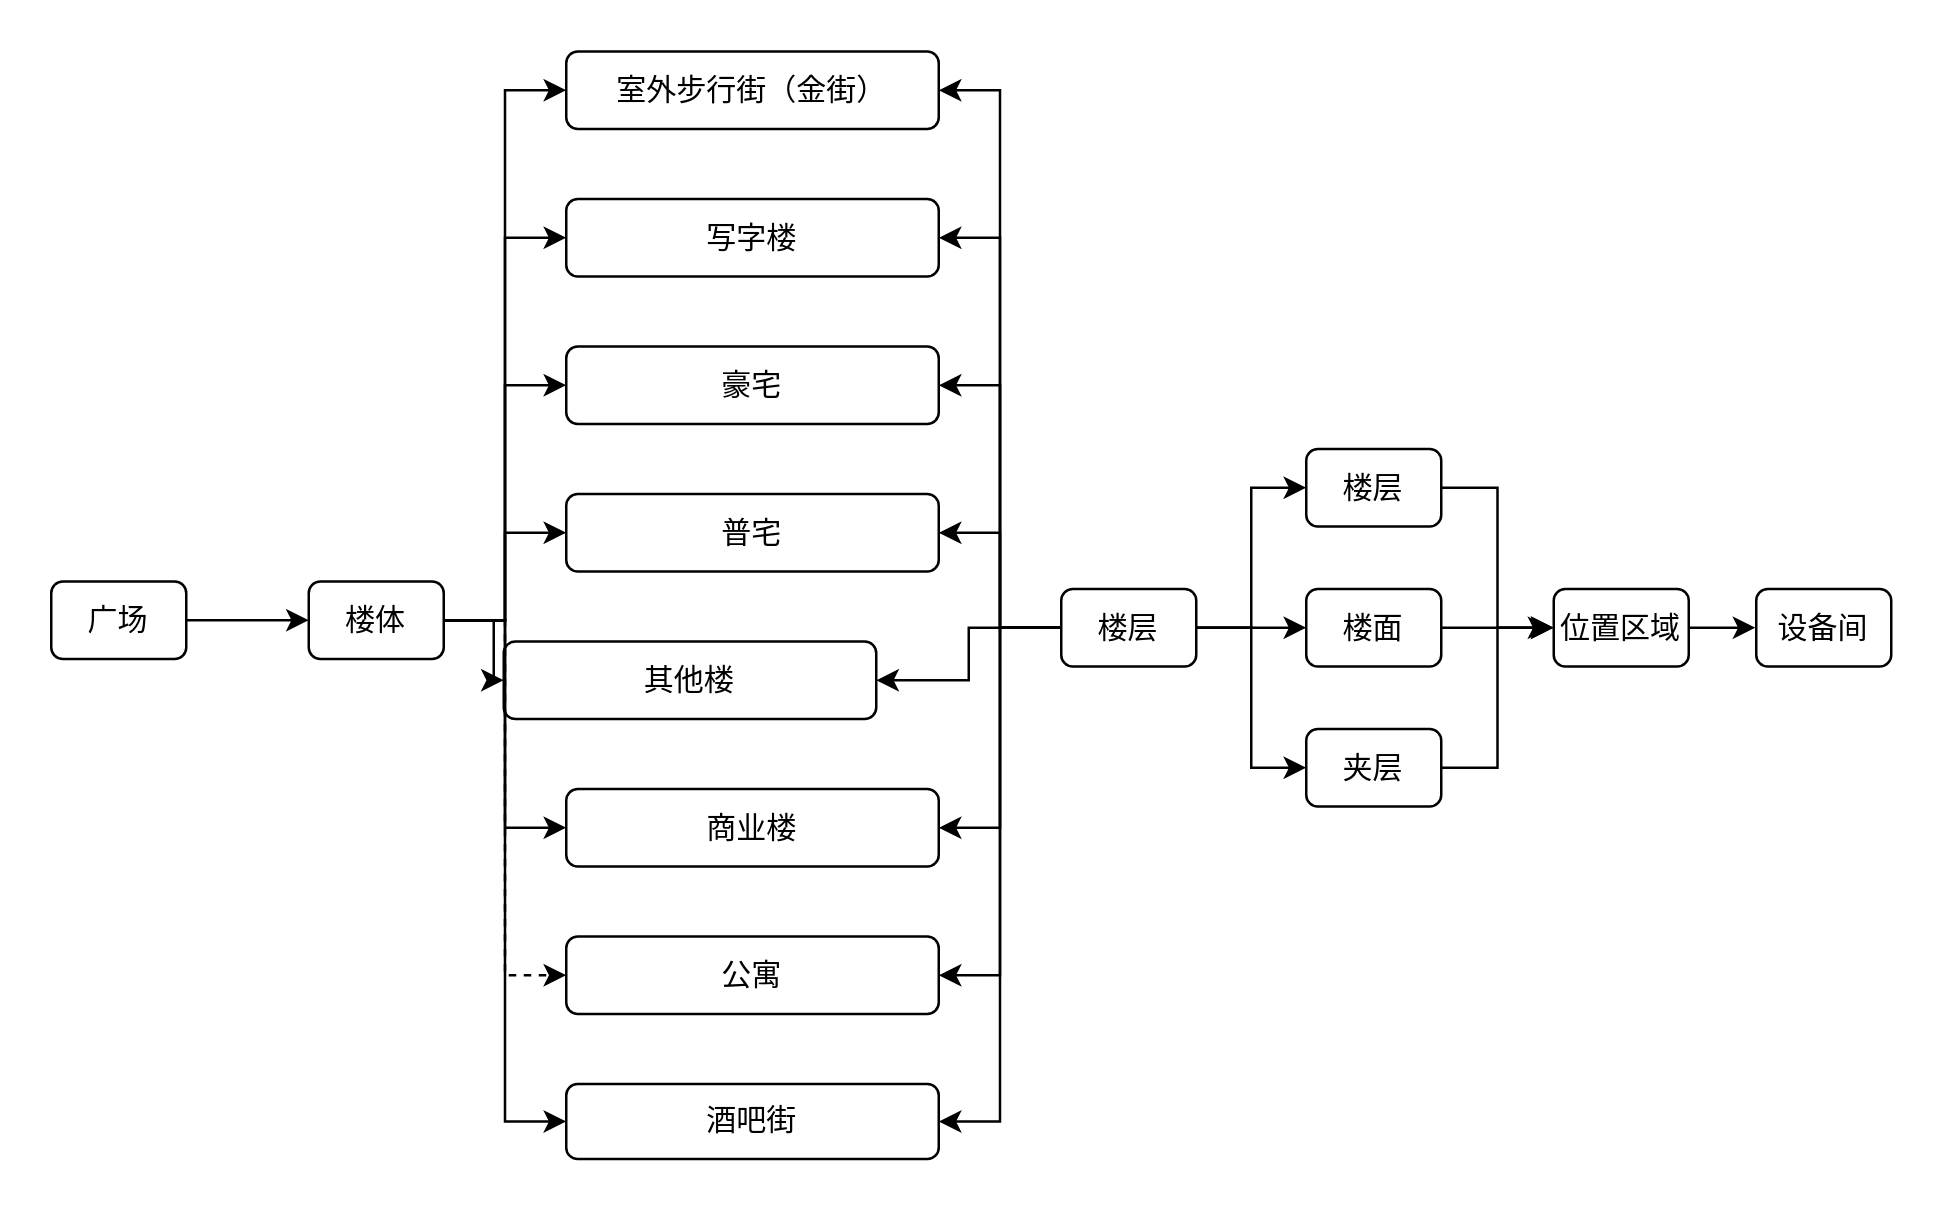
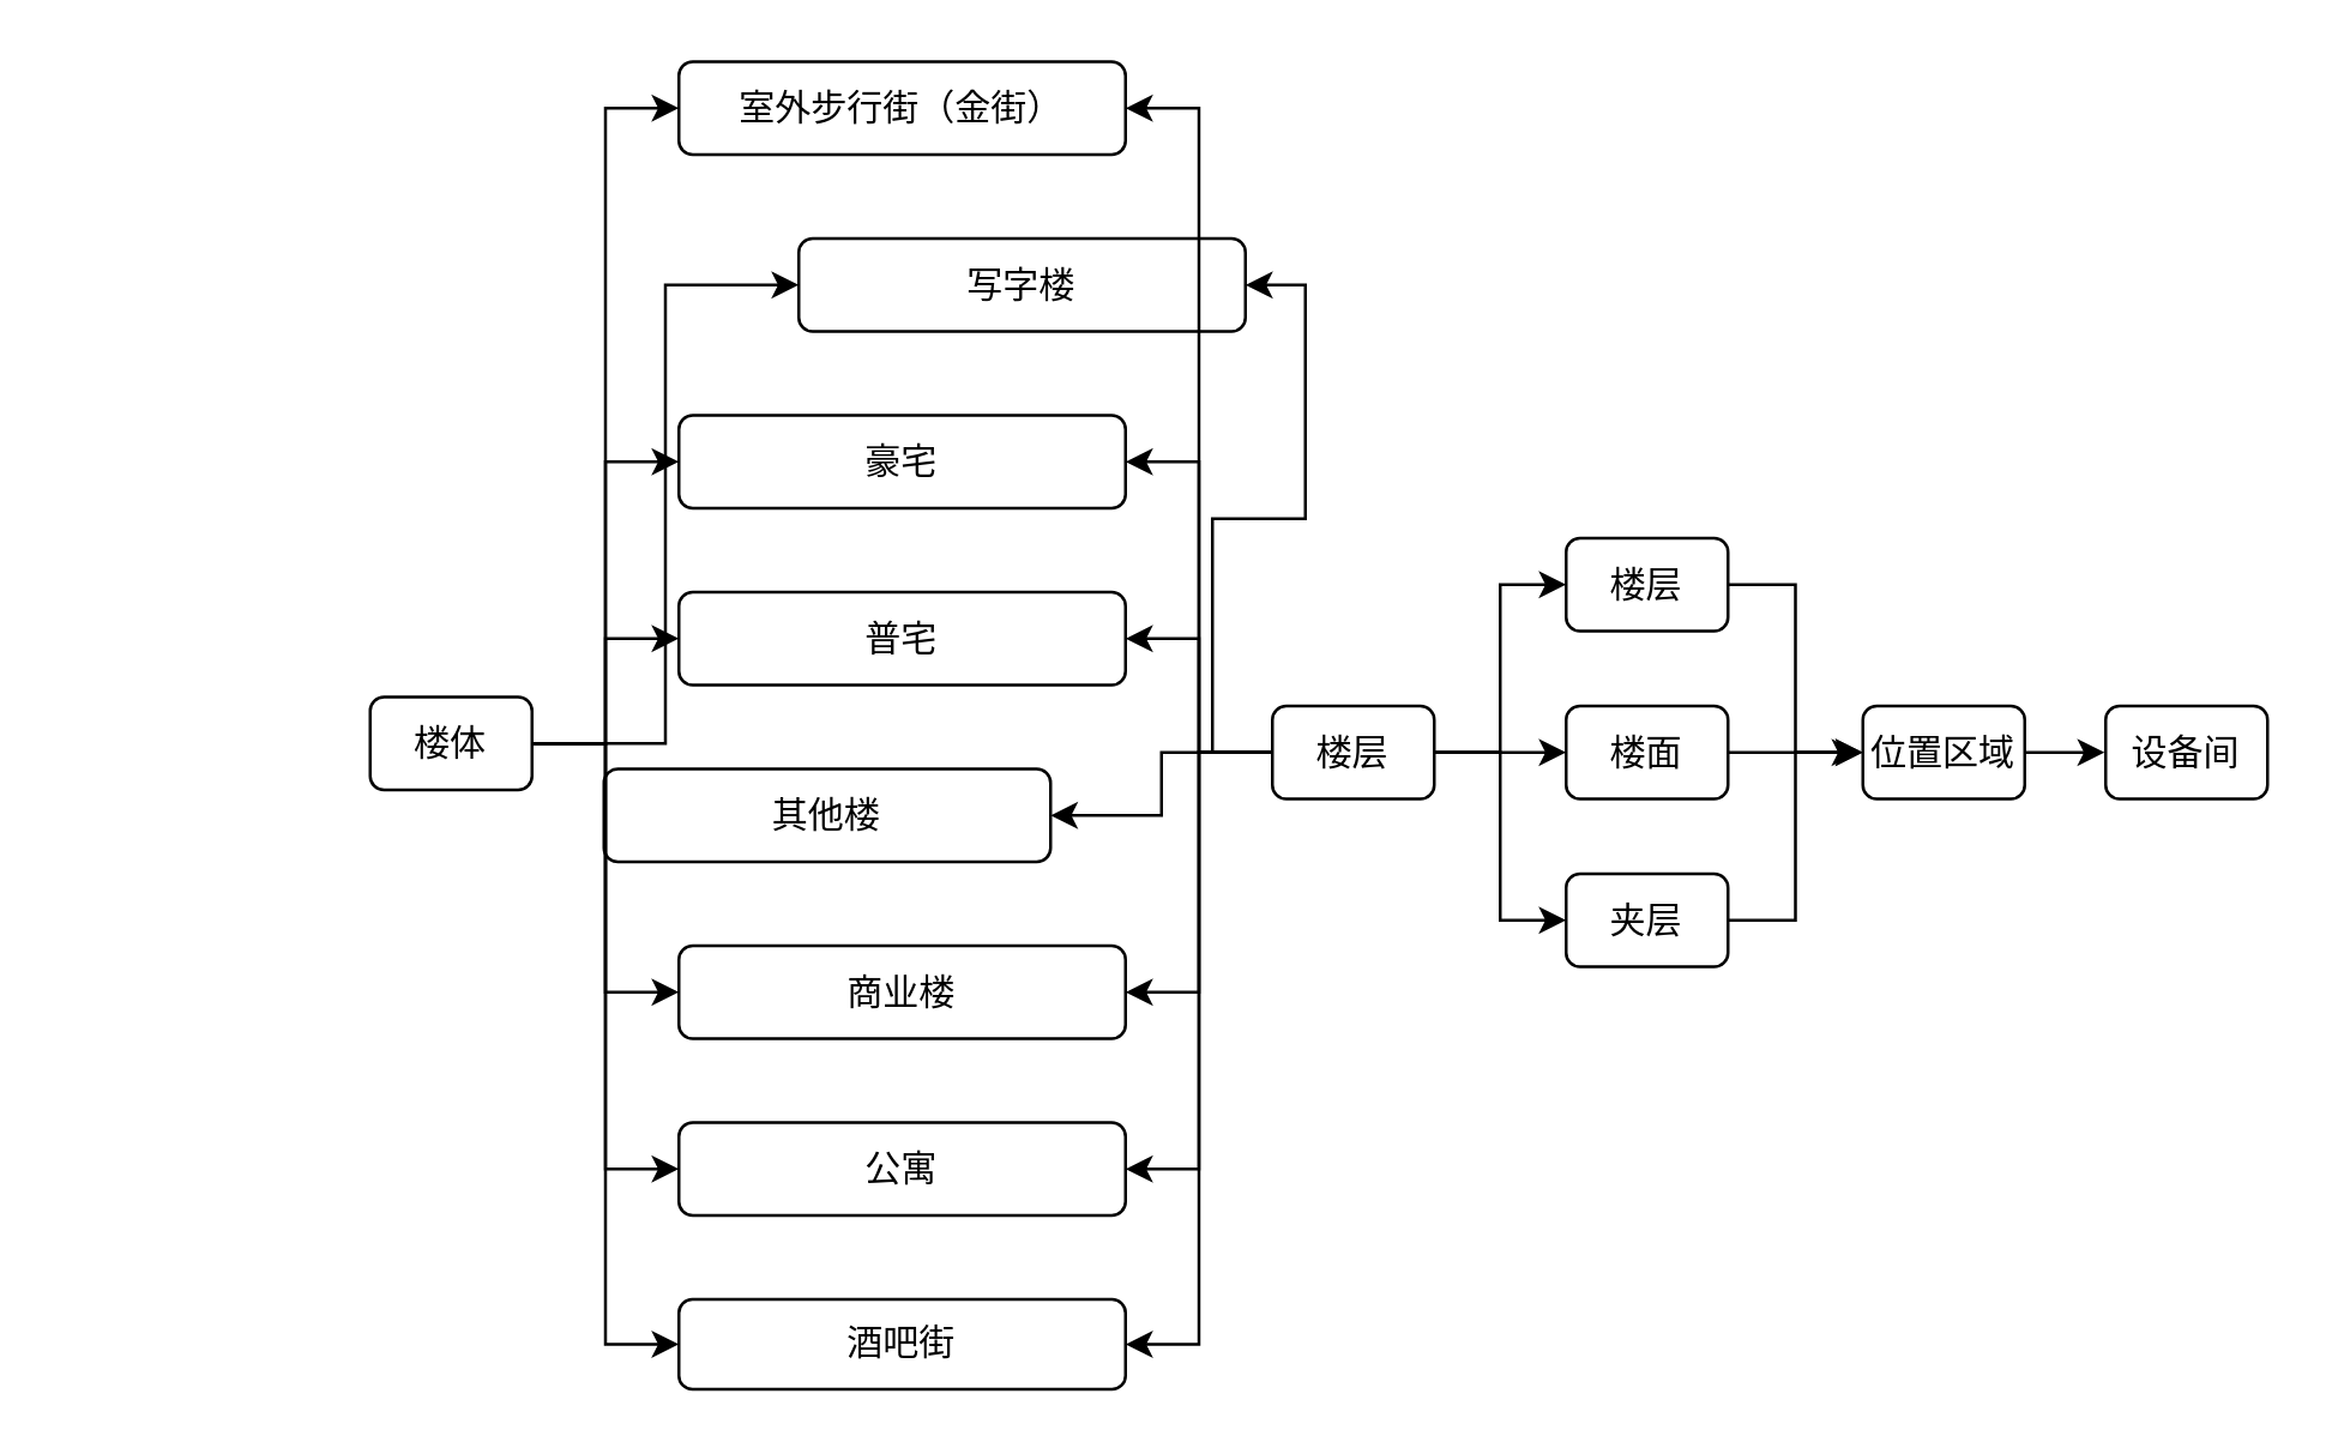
- <mxCell id="5" value="写字楼" style="rounded=1;whiteSpace=wrap;html=1;" vertex="1" parent="1"><mxGeometry x="226" y="79" width="149" height="31" as="geometry" /></mxCell>
+ <mxCell id="5" value="写字楼" style="rounded=1;whiteSpace=wrap;html=1;" vertex="1" parent="1"><mxGeometry x="266" y="79" width="149" height="31" as="geometry" /></mxCell>
- <mxCell id="3" value="广场" style="rounded=1;whiteSpace=wrap;html=1;" vertex="1" parent="1"><mxGeometry x="20" y="232" width="54" height="31" as="geometry" /></mxCell>
- <mxCell id="2" style="edgeStyle=orthogonalEdgeStyle;rounded=0;orthogonalLoop=1;jettySize=auto;html=1;entryX=0;entryY=0.5;entryDx=0;entryDy=0;" edge="1" parent="1" source="3" target="20"><mxGeometry relative="1" as="geometry" /></mxCell>
- <mxCell id="16" style="edgeStyle=orthogonalEdgeStyle;rounded=0;orthogonalLoop=1;jettySize=auto;html=1;entryX=0;entryY=0.5;entryDx=0;entryDy=0;" edge="1" parent="1" source="20" target="8"><mxGeometry relative="1" as="geometry" /></mxCell>
- <mxCell id="18" style="edgeStyle=orthogonalEdgeStyle;rounded=0;orthogonalLoop=1;jettySize=auto;html=1;entryX=0;entryY=0.5;entryDx=0;entryDy=0;dashed=1;" edge="1" parent="1" source="20" target="10"><mxGeometry relative="1" as="geometry" /></mxCell>
+ <mxCell id="18" style="edgeStyle=orthogonalEdgeStyle;rounded=0;orthogonalLoop=1;jettySize=auto;html=1;entryX=0;entryY=0.5;entryDx=0;entryDy=0;" edge="1" parent="1" source="20" target="10"><mxGeometry relative="1" as="geometry" /></mxCell>
